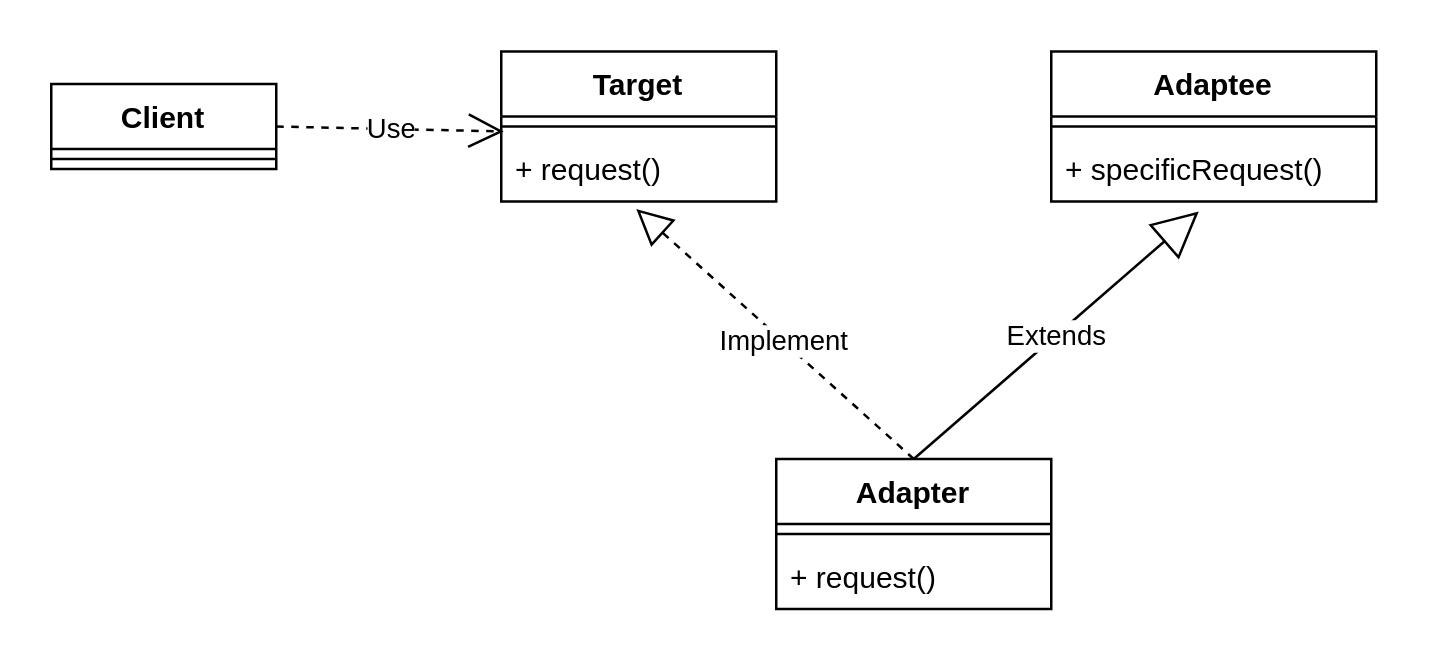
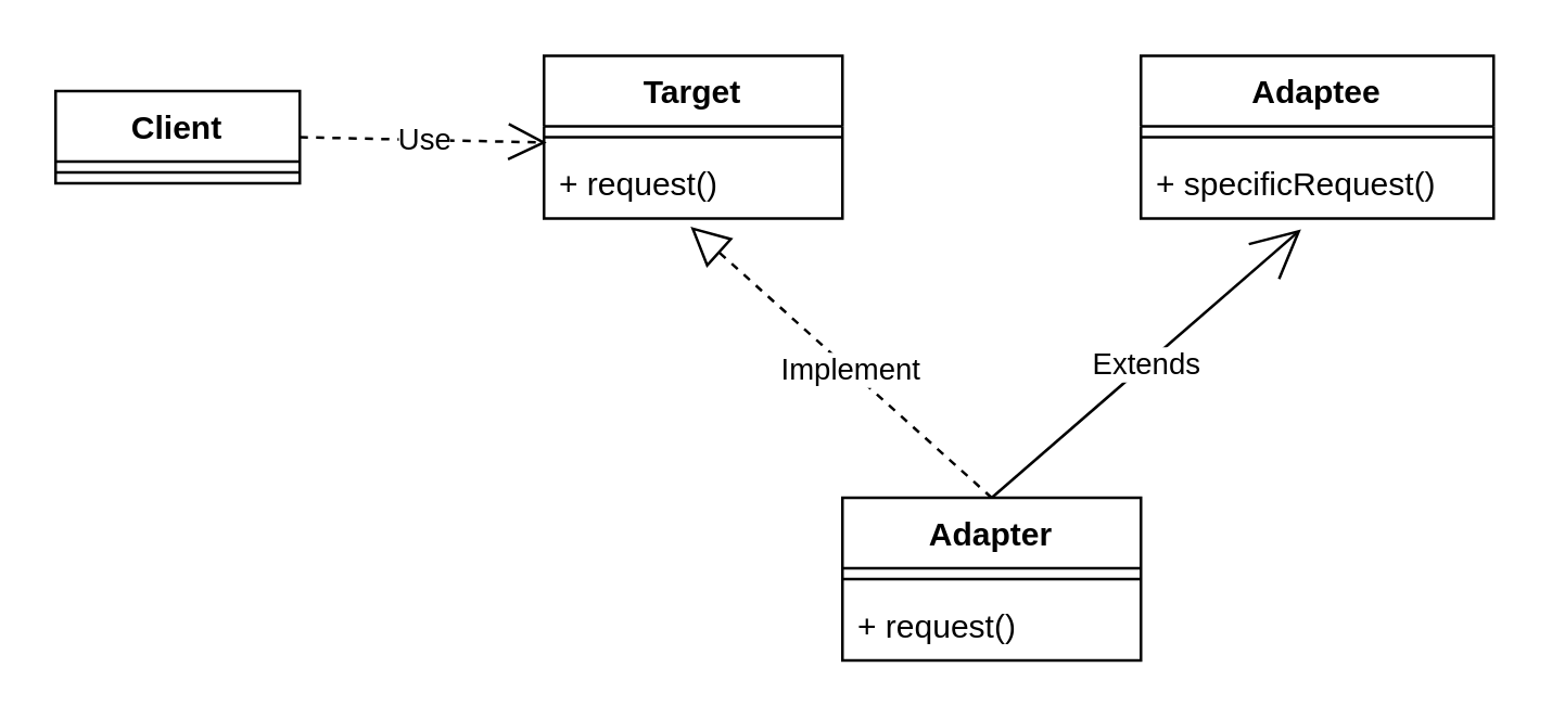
- <mxCell id="13" value="Extends" style="endArrow=block;endSize=16;endFill=0;html=1;rounded=0;exitX=0.5;exitY=0;exitDx=0;exitDy=0;entryX=0.454;entryY=1.154;entryDx=0;entryDy=0;entryPerimeter=0;" edge="1" parent="1" source="10" target="9"><mxGeometry width="160" relative="1" as="geometry"><mxPoint x="340" y="303" as="sourcePoint" /><mxPoint x="490" y="93" as="targetPoint" /></mxGeometry></mxCell>
+ <mxCell id="13" value="Extends" style="endArrow=open;endSize=16;endFill=0;html=1;rounded=0;exitX=0.5;exitY=0;exitDx=0;exitDy=0;entryX=0.454;entryY=1.154;entryDx=0;entryDy=0;entryPerimeter=0;" edge="1" parent="1" source="10" target="9"><mxGeometry width="160" relative="1" as="geometry"><mxPoint x="340" y="303" as="sourcePoint" /><mxPoint x="490" y="93" as="targetPoint" /></mxGeometry></mxCell>
